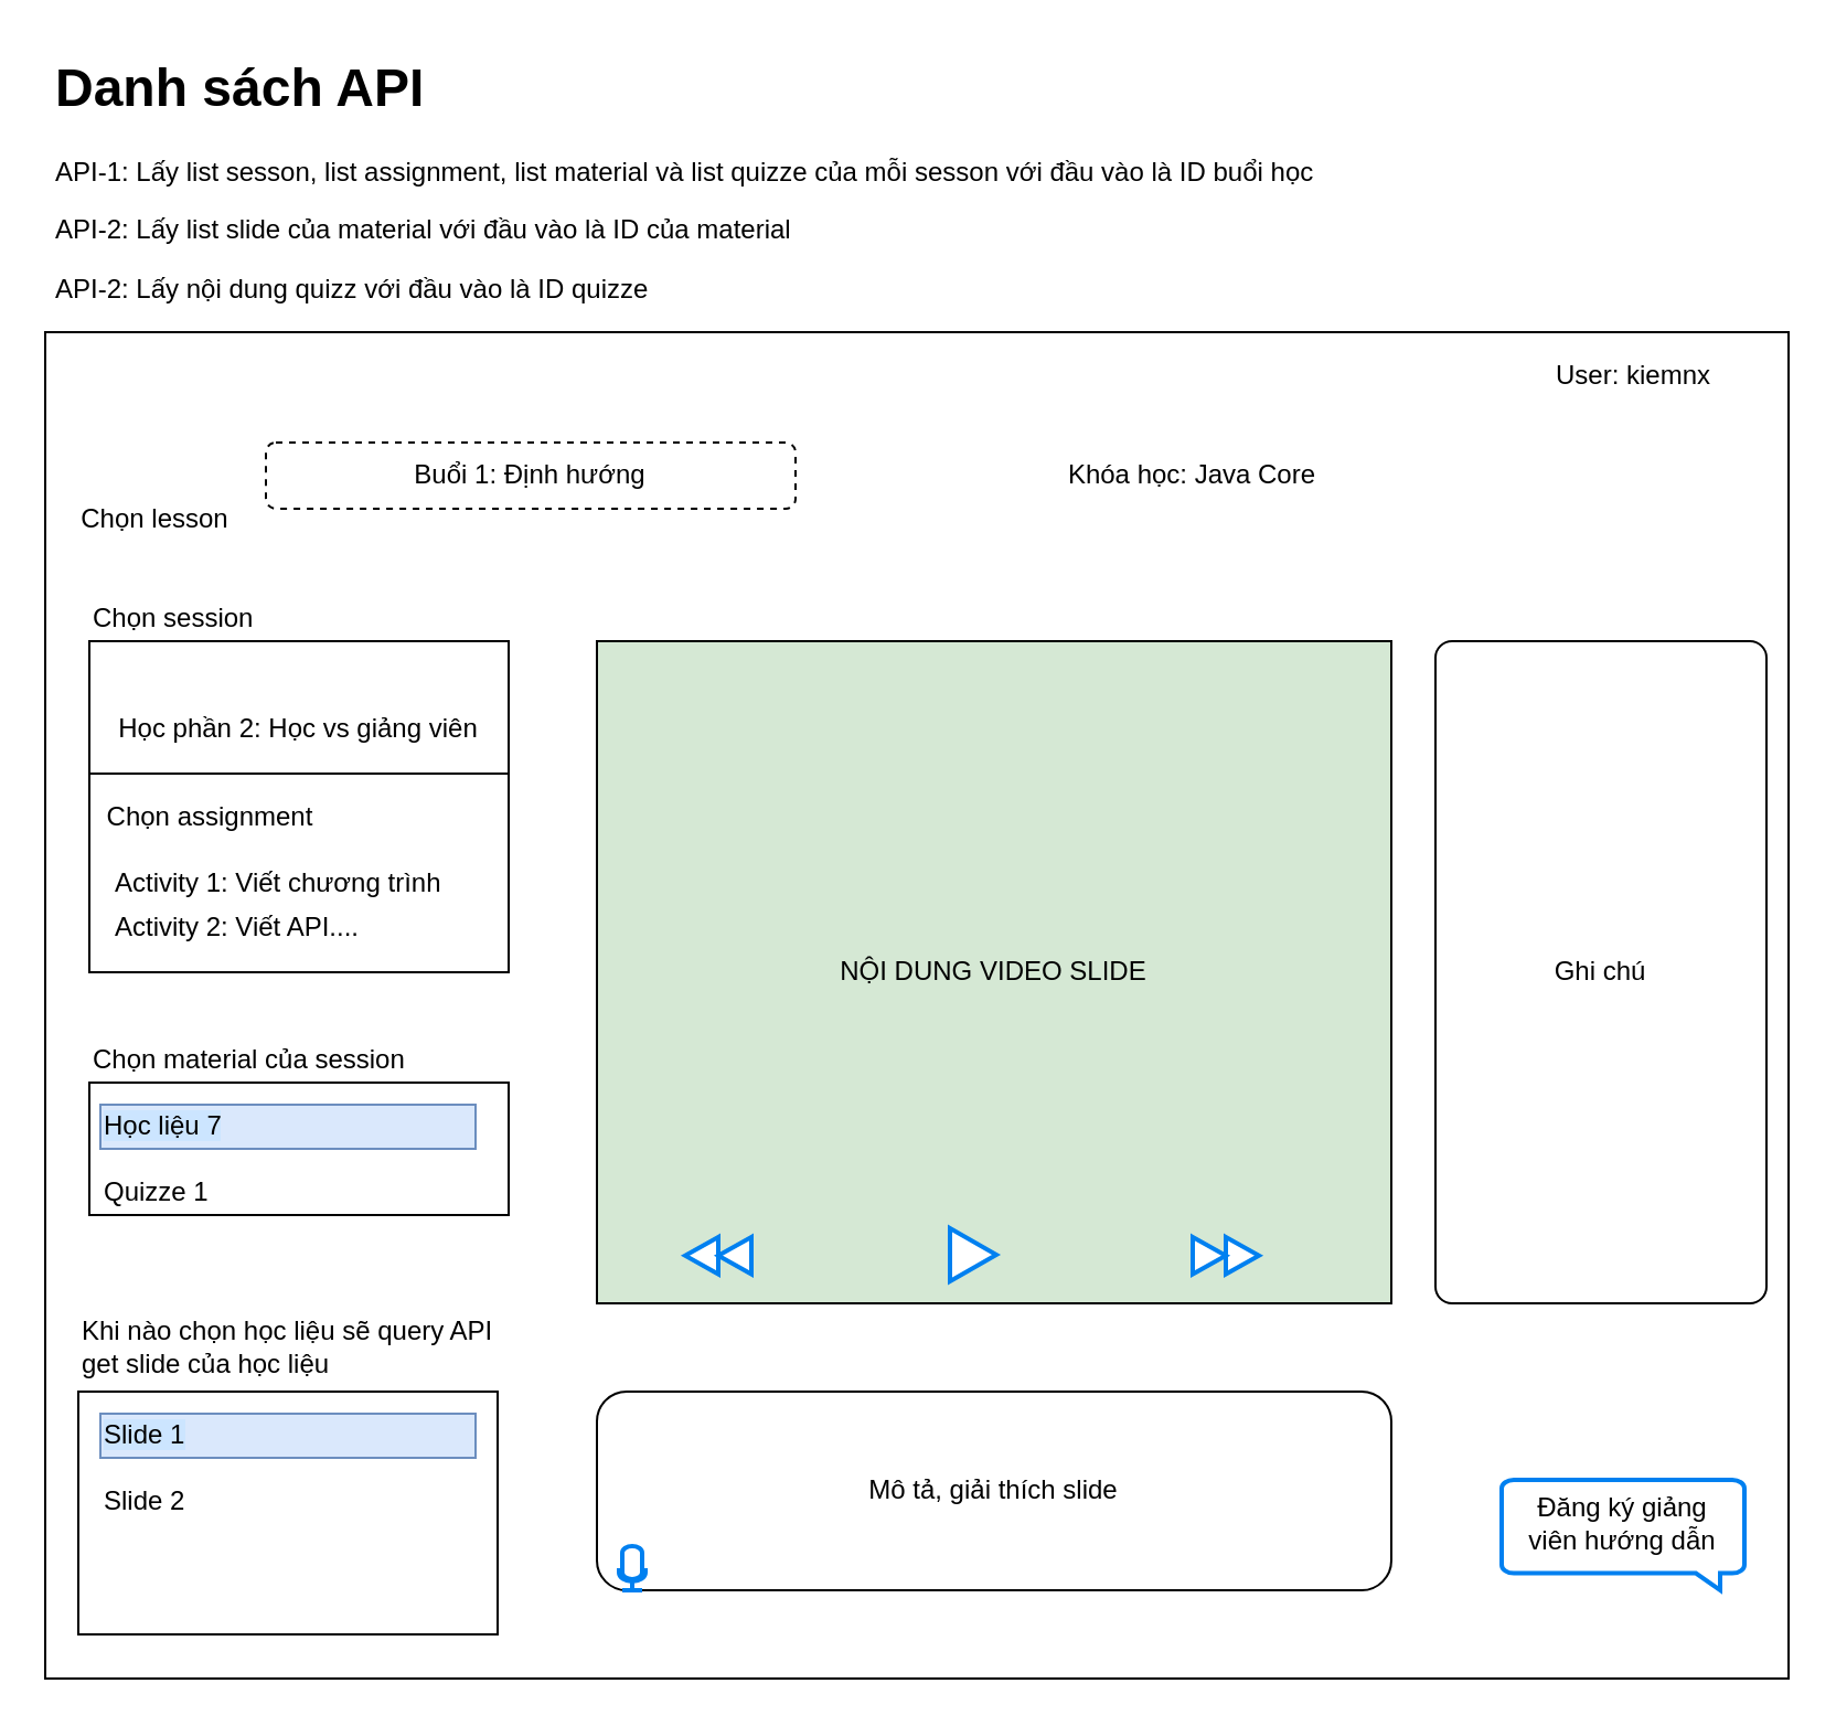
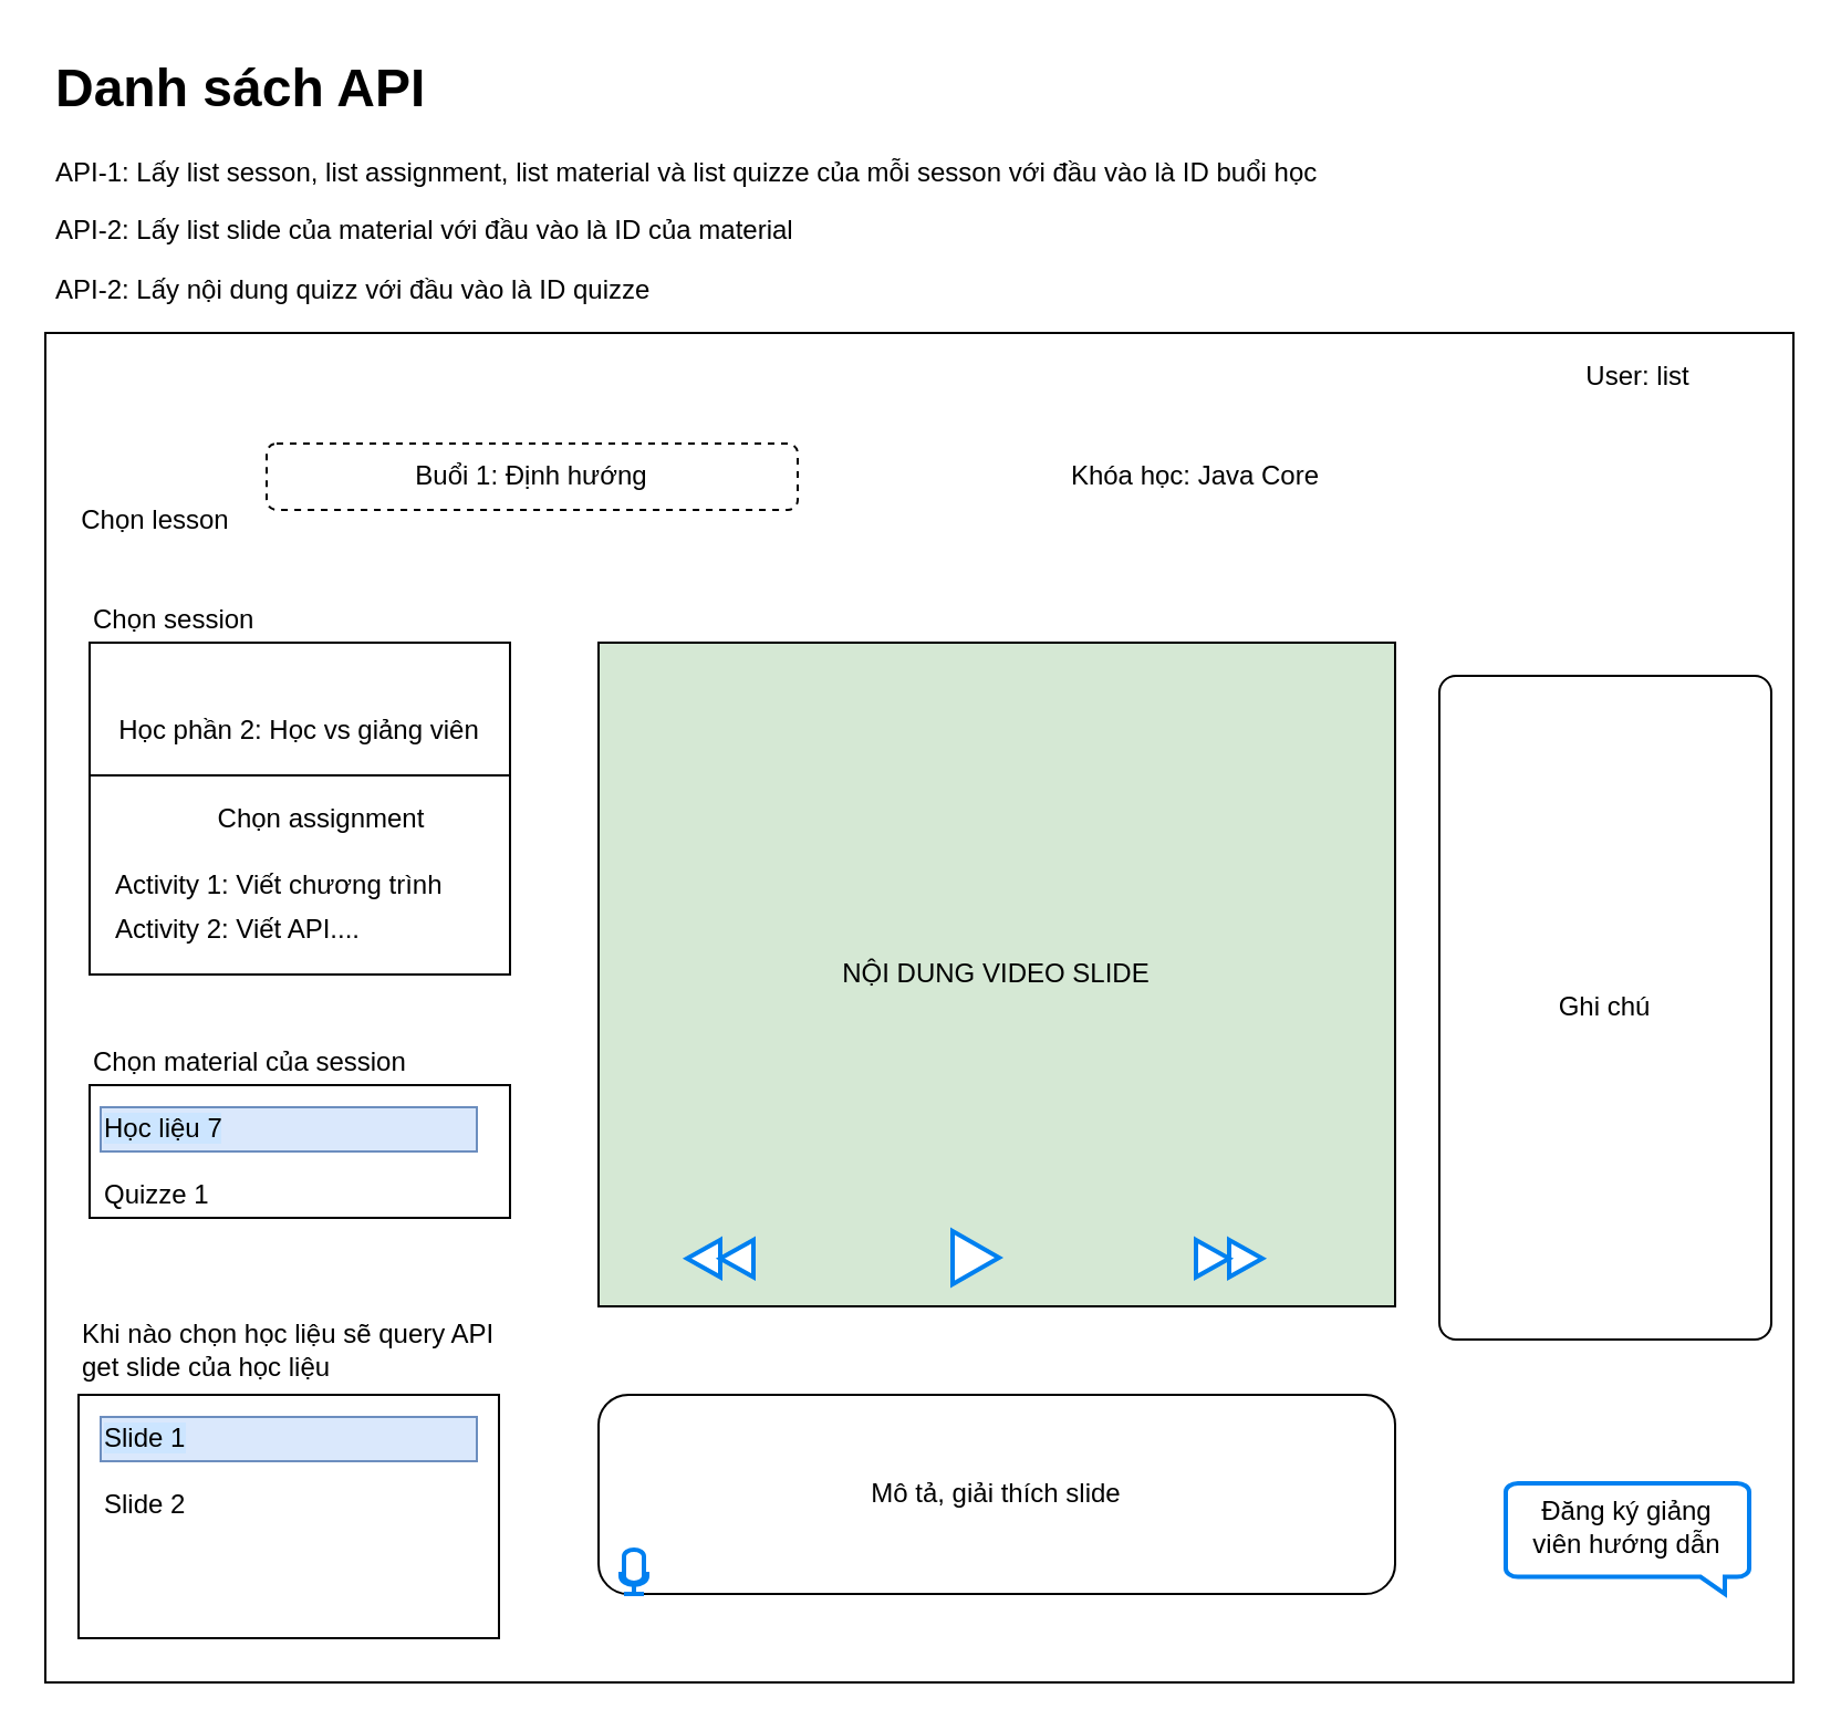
- <mxCell id="5" value="User: kiemnx" style="text;html=1;strokeColor=none;fillColor=none;align=center;verticalAlign=middle;whiteSpace=wrap;rounded=0;" parent="1" vertex="1"><mxGeometry x="690" y="160" width="100" height="20" as="geometry" /></mxCell>
+ <mxCell id="5" value="User: list" style="text;html=1;strokeColor=none;fillColor=none;align=center;verticalAlign=middle;whiteSpace=wrap;rounded=0;" parent="1" vertex="1"><mxGeometry x="690" y="160" width="100" height="20" as="geometry" /></mxCell>
- <mxCell id="10" value="Chọn assignment" style="text;html=1;strokeColor=none;fillColor=none;align=center;verticalAlign=middle;whiteSpace=wrap;rounded=0;" parent="1" vertex="1"><mxGeometry x="40" y="360" width="110" height="20" as="geometry" /></mxCell>
+ <mxCell id="10" value="Chọn assignment" style="text;html=1;strokeColor=none;fillColor=none;align=center;verticalAlign=middle;whiteSpace=wrap;rounded=0;" parent="1" vertex="1"><mxGeometry x="90" y="360" width="110" height="20" as="geometry" /></mxCell>
- <mxCell id="26" value="Ghi chú" style="rounded=1;whiteSpace=wrap;html=1;arcSize=5;" parent="1" vertex="1"><mxGeometry x="650" y="290" width="150" height="300" as="geometry" /></mxCell>
+ <mxCell id="26" value="Ghi chú" style="rounded=1;whiteSpace=wrap;html=1;arcSize=5;" parent="1" vertex="1"><mxGeometry x="650" y="305" width="150" height="300" as="geometry" /></mxCell>
